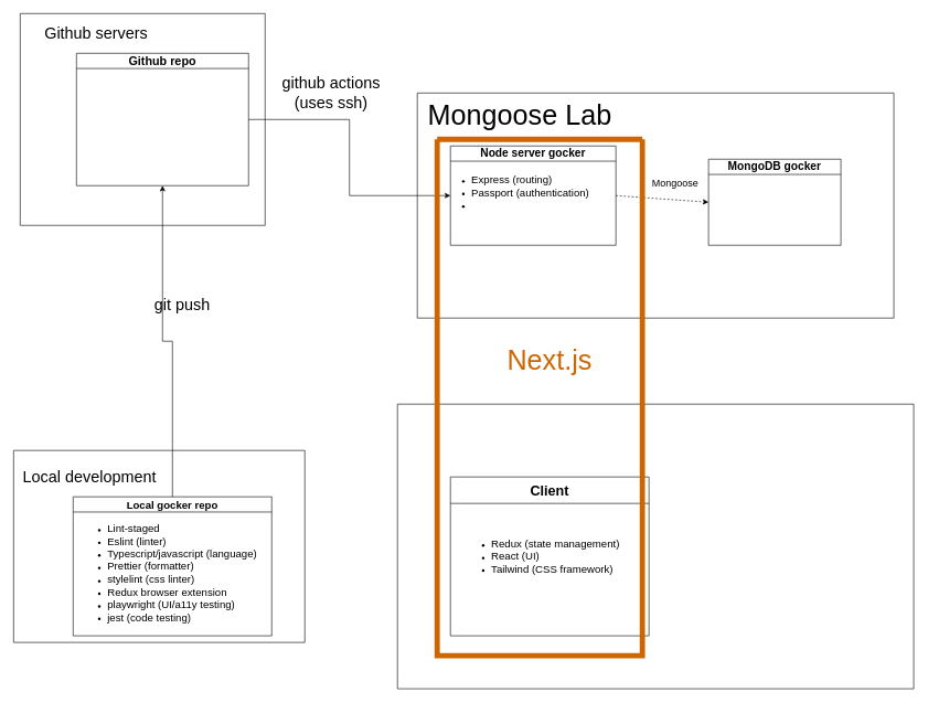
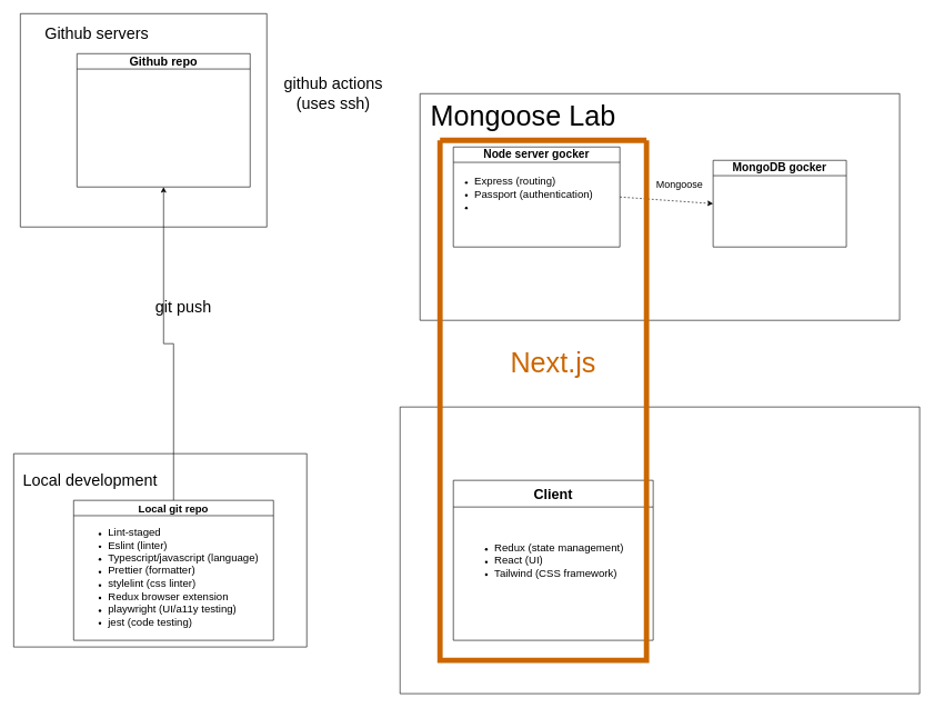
- <mxCell id="20" style="edgeStyle=orthogonalEdgeStyle;rounded=0;orthogonalLoop=1;jettySize=auto;html=1;exitX=1;exitY=0.5;exitDx=0;exitDy=0;entryX=0;entryY=0.5;entryDx=0;entryDy=0;" edge="1" parent="1" source="12" target="2"><mxGeometry relative="1" as="geometry" /></mxCell>
- <mxCell id="16" value="&lt;font style=&quot;font-size: 16px;&quot;&gt;Local gocker repo&lt;/font&gt;" style="swimlane;whiteSpace=wrap;html=1;" vertex="1" parent="14"><mxGeometry x="90" y="70" width="300" height="210" as="geometry" /></mxCell>
+ <mxCell id="16" value="&lt;font style=&quot;font-size: 16px;&quot;&gt;Local git repo&lt;/font&gt;" style="swimlane;whiteSpace=wrap;html=1;" vertex="1" parent="14"><mxGeometry x="90" y="70" width="300" height="210" as="geometry" /></mxCell>
